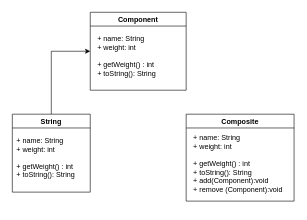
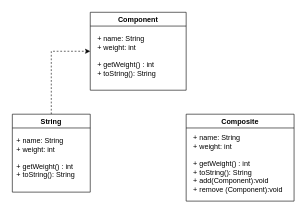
- <mxCell id="4" style="edgeStyle=orthogonalEdgeStyle;rounded=0;orthogonalLoop=1;jettySize=auto;html=1;entryX=0;entryY=0.5;entryDx=0;entryDy=0;" edge="1" parent="1" source="5" target="2"><mxGeometry relative="1" as="geometry" /></mxCell>
+ <mxCell id="4" style="edgeStyle=orthogonalEdgeStyle;rounded=0;orthogonalLoop=1;jettySize=auto;html=1;entryX=0;entryY=0.5;entryDx=0;entryDy=0;dashed=1;" edge="1" parent="1" source="5" target="2"><mxGeometry relative="1" as="geometry" /></mxCell>
